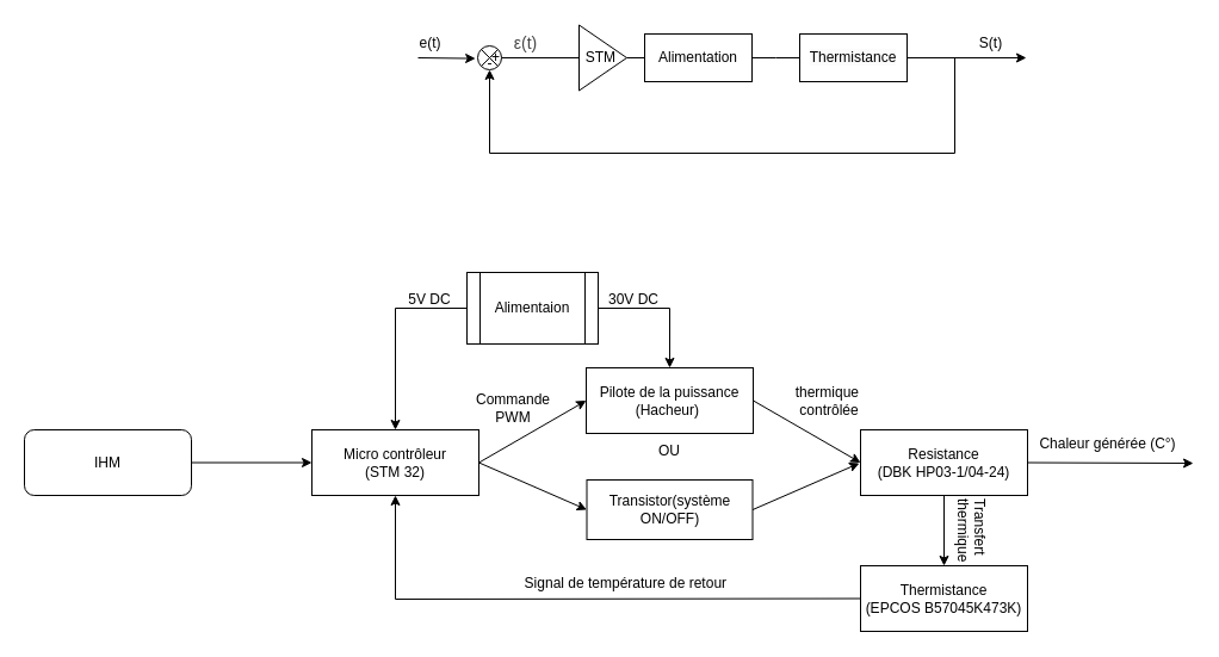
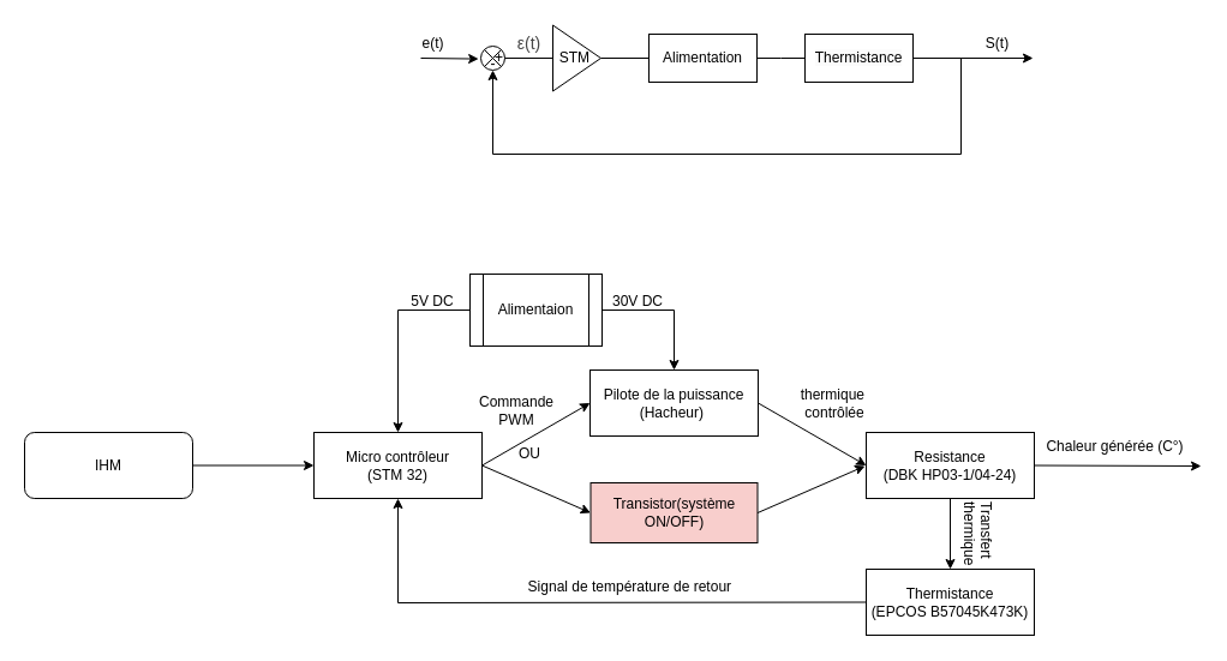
- <mxCell id="4" value="STM&amp;nbsp;" style="triangle;whiteSpace=wrap;html=1;" parent="1" vertex="1"><mxGeometry x="485" y="20.5" width="40" height="55" as="geometry" /></mxCell>
+ <mxCell id="4" value="STM&amp;nbsp;" style="triangle;whiteSpace=wrap;html=1;" parent="1" vertex="1"><mxGeometry x="460" y="20.5" width="40" height="55" as="geometry" /></mxCell>
- <mxCell id="41" value="OU" style="text;html=1;align=center;verticalAlign=middle;whiteSpace=wrap;rounded=0;" vertex="1" parent="1"><mxGeometry x="531" y="363" width="60" height="30" as="geometry" /></mxCell>
+ <mxCell id="41" value="OU" style="text;html=1;align=center;verticalAlign=middle;whiteSpace=wrap;rounded=0;" vertex="1" parent="1"><mxGeometry x="411" y="363" width="60" height="30" as="geometry" /></mxCell>
- <mxCell id="38" value="Transistor(système ON/OFF)" style="rounded=0;whiteSpace=wrap;html=1;" vertex="1" parent="1"><mxGeometry x="491.5" y="402" width="139" height="50" as="geometry" /></mxCell>
+ <mxCell id="38" value="Transistor(système ON/OFF)" style="rounded=0;whiteSpace=wrap;html=1;fillColor=#f8cecc;" vertex="1" parent="1"><mxGeometry x="491.5" y="402" width="139" height="50" as="geometry" /></mxCell>
